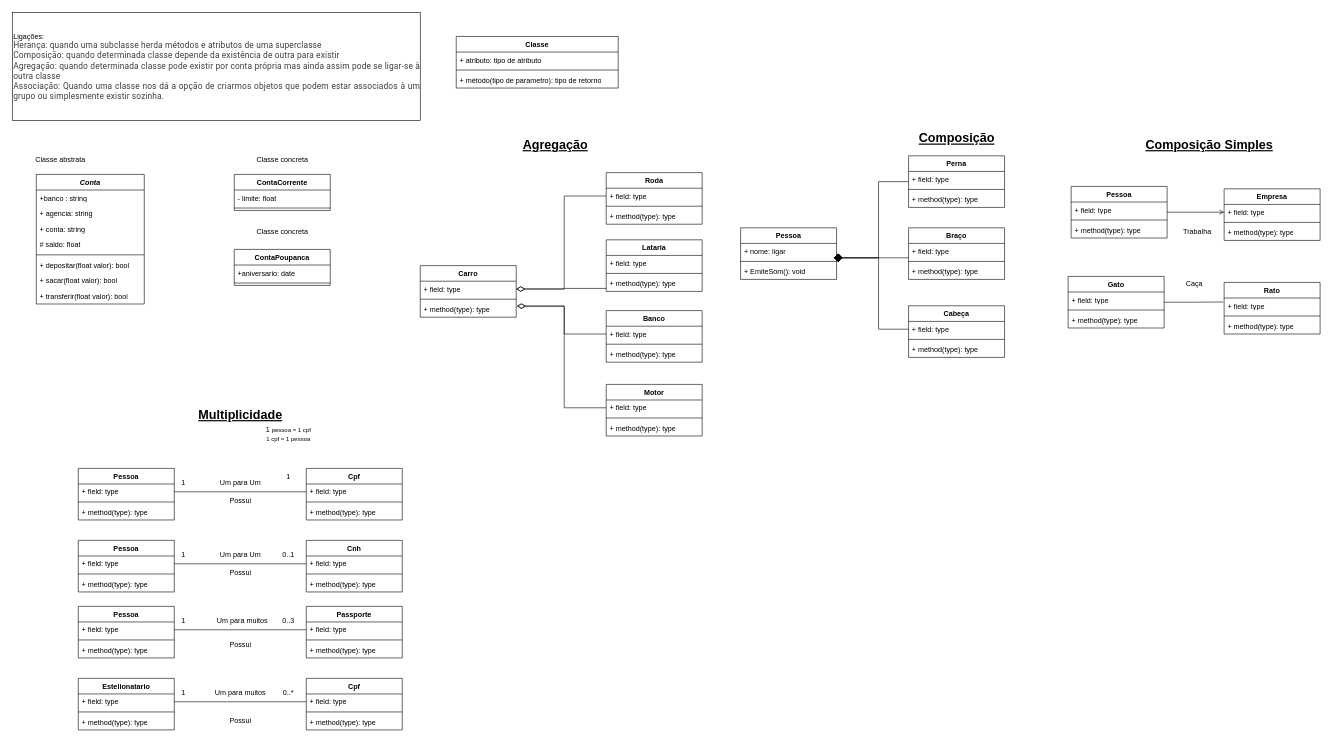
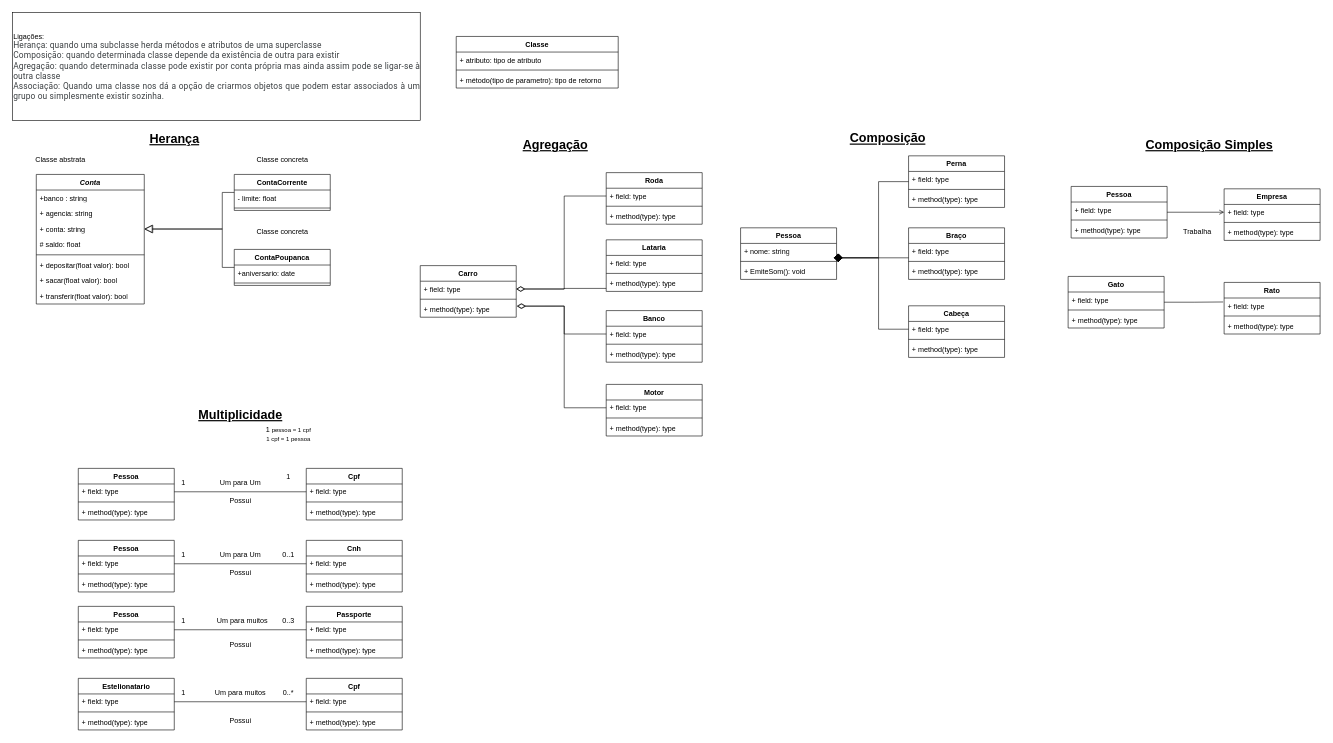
+ <mxCell id="7" value="&lt;font style=&quot;font-size: 21px;&quot;&gt;&lt;u&gt;Herança&lt;/u&gt;&lt;/font&gt;" style="text;html=1;align=center;verticalAlign=middle;resizable=0;points=[];autosize=1;strokeColor=none;fillColor=none;fontSize=19;fontStyle=1" parent="1" vertex="1"><mxGeometry x="235" y="210" width="110" height="40" as="geometry" /></mxCell>
- <mxCell id="28" value="&lt;span style=&quot;font-size: 21px;&quot;&gt;&lt;u&gt;Composição&lt;/u&gt;&lt;/span&gt;" style="text;html=1;align=center;verticalAlign=middle;resizable=0;points=[];autosize=1;strokeColor=none;fillColor=none;fontSize=19;fontStyle=1" vertex="1" parent="1"><mxGeometry x="1519" y="209" width="150" height="40" as="geometry" /></mxCell>
+ <mxCell id="28" value="&lt;span style=&quot;font-size: 21px;&quot;&gt;&lt;u&gt;Composição&lt;/u&gt;&lt;/span&gt;" style="text;html=1;align=center;verticalAlign=middle;resizable=0;points=[];autosize=1;strokeColor=none;fillColor=none;fontSize=19;fontStyle=1" vertex="1" parent="1"><mxGeometry x="1404" y="209" width="150" height="40" as="geometry" /></mxCell>
+ <mxCell id="18" style="edgeStyle=orthogonalEdgeStyle;rounded=0;orthogonalLoop=1;jettySize=auto;html=1;entryX=1;entryY=0.5;entryDx=0;entryDy=0;endArrow=block;endFill=0;endSize=12;" edge="1" parent="1" source="19" target="12"><mxGeometry relative="1" as="geometry"><Array as="points"><mxPoint x="370" y="320" /><mxPoint x="370" y="381" /></Array></mxGeometry></mxCell>
- <mxCell id="30" value="+ nome: ligar" style="text;strokeColor=none;fillColor=none;align=left;verticalAlign=top;spacingLeft=4;spacingRight=4;overflow=hidden;rotatable=0;points=[[0,0.5],[1,0.5]];portConstraint=eastwest;whiteSpace=wrap;html=1;" vertex="1" parent="29"><mxGeometry y="26" width="160" height="26" as="geometry" /></mxCell>
+ <mxCell id="30" value="+ nome: string" style="text;strokeColor=none;fillColor=none;align=left;verticalAlign=top;spacingLeft=4;spacingRight=4;overflow=hidden;rotatable=0;points=[[0,0.5],[1,0.5]];portConstraint=eastwest;whiteSpace=wrap;html=1;" vertex="1" parent="29"><mxGeometry y="26" width="160" height="26" as="geometry" /></mxCell>
+ <mxCell id="22" style="edgeStyle=orthogonalEdgeStyle;rounded=0;orthogonalLoop=1;jettySize=auto;html=1;entryX=1;entryY=0.5;entryDx=0;entryDy=0;endArrow=block;endFill=0;endSize=11;" edge="1" parent="1" source="23" target="12"><mxGeometry relative="1" as="geometry"><Array as="points"><mxPoint x="370" y="445" /><mxPoint x="370" y="381" /></Array></mxGeometry></mxCell>
- <mxCell id="93" value="Caça" style="text;html=1;align=center;verticalAlign=middle;resizable=0;points=[];autosize=1;strokeColor=none;fillColor=none;" vertex="1" parent="1"><mxGeometry x="1965" y="458" width="50" height="30" as="geometry" /></mxCell>
